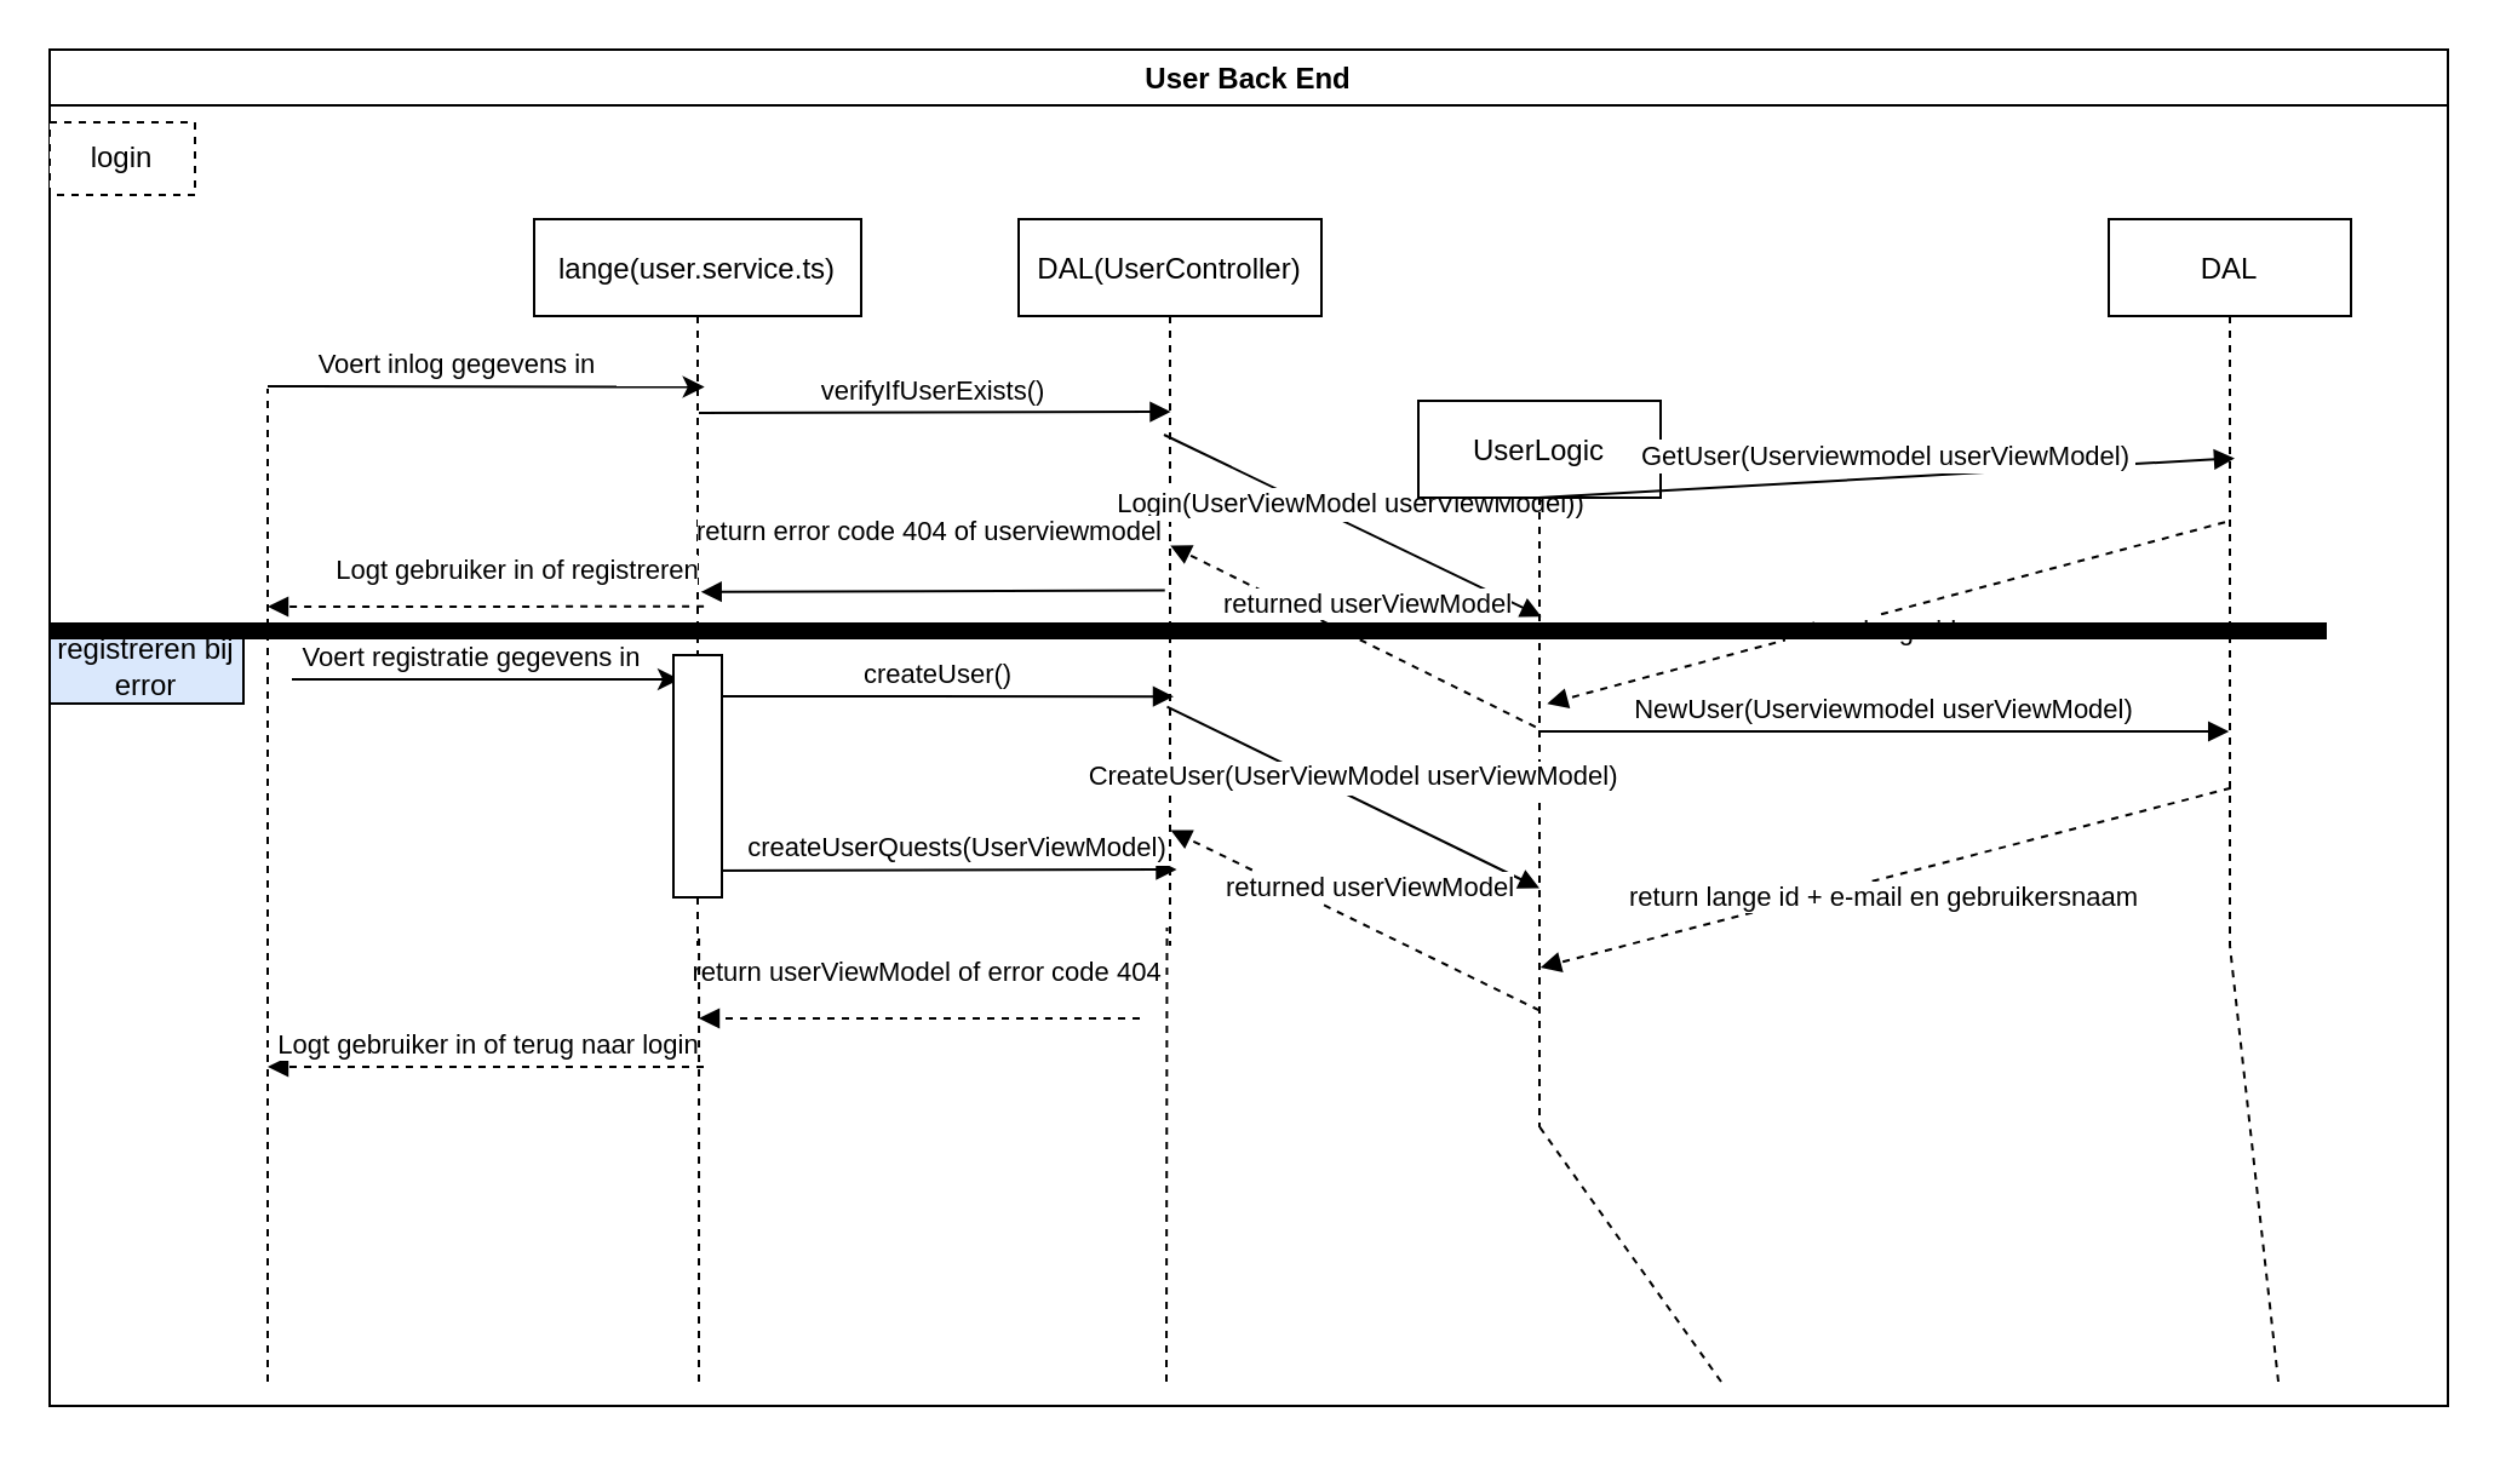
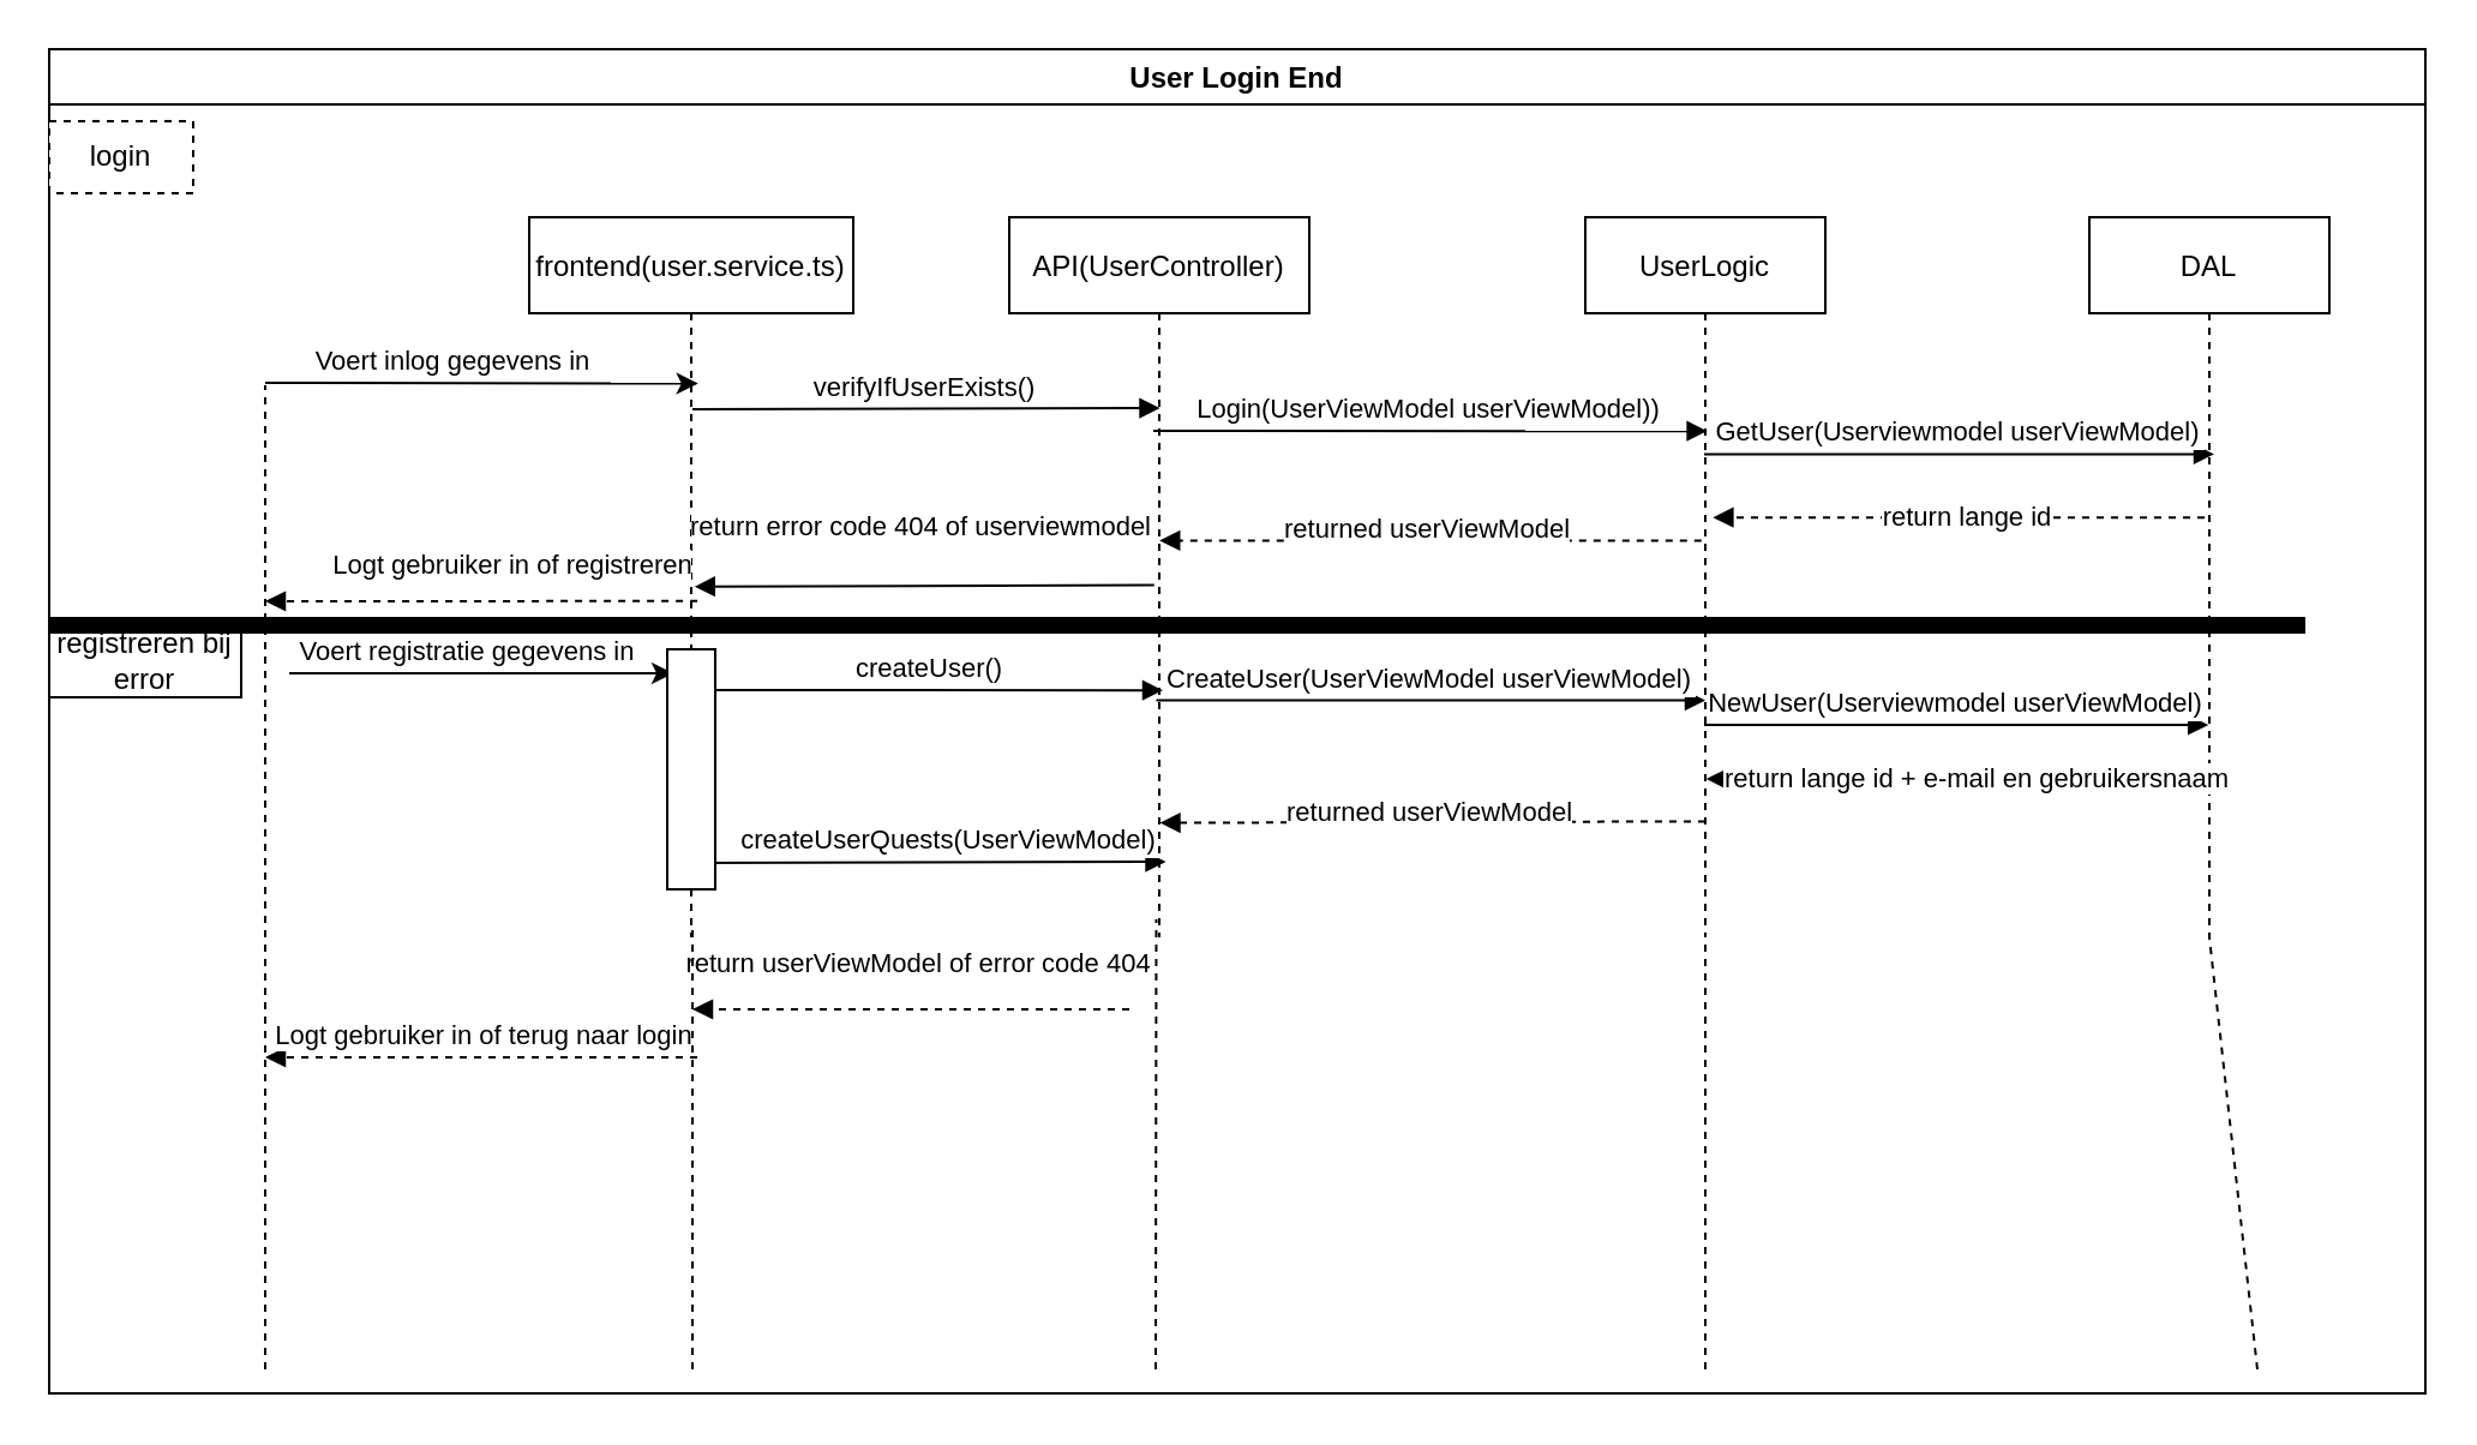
- <mxCell id="2" value="User Back End" style="swimlane;" vertex="1" parent="1"><mxGeometry x="20" y="20" width="990" height="560" as="geometry"><mxRectangle x="10" y="20" width="130" height="23" as="alternateBounds" /></mxGeometry></mxCell>
+ <mxCell id="2" value="User Login End" style="swimlane;" vertex="1" parent="1"><mxGeometry x="20" y="20" width="990" height="560" as="geometry"><mxRectangle x="10" y="20" width="130" height="23" as="alternateBounds" /></mxGeometry></mxCell>
- <mxCell id="6" value="lange(user.service.ts)" style="shape=umlLifeline;perimeter=lifelinePerimeter;container=1;collapsible=0;recursiveResize=0;rounded=0;shadow=0;strokeWidth=1;" parent="2" vertex="1"><mxGeometry x="200" y="70" width="135" height="300" as="geometry" /></mxCell>
+ <mxCell id="6" value="frontend(user.service.ts)" style="shape=umlLifeline;perimeter=lifelinePerimeter;container=1;collapsible=0;recursiveResize=0;rounded=0;shadow=0;strokeWidth=1;" parent="2" vertex="1"><mxGeometry x="200" y="70" width="135" height="300" as="geometry" /></mxCell>
- <mxCell id="10" value="DAL(UserController)" style="shape=umlLifeline;perimeter=lifelinePerimeter;container=1;collapsible=0;recursiveResize=0;rounded=0;shadow=0;strokeWidth=1;" parent="2" vertex="1"><mxGeometry x="400" y="70" width="125" height="300" as="geometry" /></mxCell>
+ <mxCell id="10" value="API(UserController)" style="shape=umlLifeline;perimeter=lifelinePerimeter;container=1;collapsible=0;recursiveResize=0;rounded=0;shadow=0;strokeWidth=1;" parent="2" vertex="1"><mxGeometry x="400" y="70" width="125" height="300" as="geometry" /></mxCell>
- <mxCell id="29" value="registreren bij error" style="rounded=0;whiteSpace=wrap;html=1;fillColor=#dae8fc;" vertex="1" parent="2"><mxGeometry y="240" width="80" height="30" as="geometry" /></mxCell>
+ <mxCell id="29" value="registreren bij error" style="rounded=0;whiteSpace=wrap;html=1;" vertex="1" parent="2"><mxGeometry y="240" width="80" height="30" as="geometry" /></mxCell>
- <mxCell id="12" value="UserLogic" style="shape=umlLifeline;perimeter=lifelinePerimeter;container=1;collapsible=0;recursiveResize=0;rounded=0;shadow=0;strokeWidth=1;" vertex="1" parent="2"><mxGeometry x="565" y="145" width="100" height="300" as="geometry" /></mxCell>
+ <mxCell id="12" value="UserLogic" style="shape=umlLifeline;perimeter=lifelinePerimeter;container=1;collapsible=0;recursiveResize=0;rounded=0;shadow=0;strokeWidth=1;" vertex="1" parent="2"><mxGeometry x="640" y="70" width="100" height="300" as="geometry" /></mxCell>
